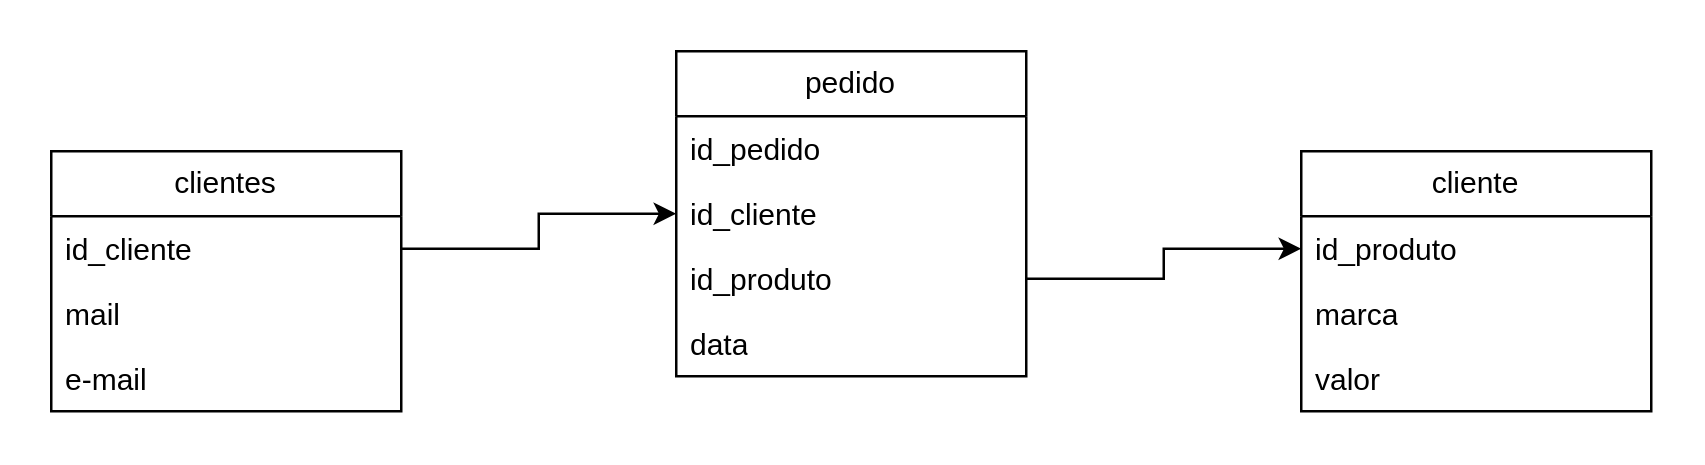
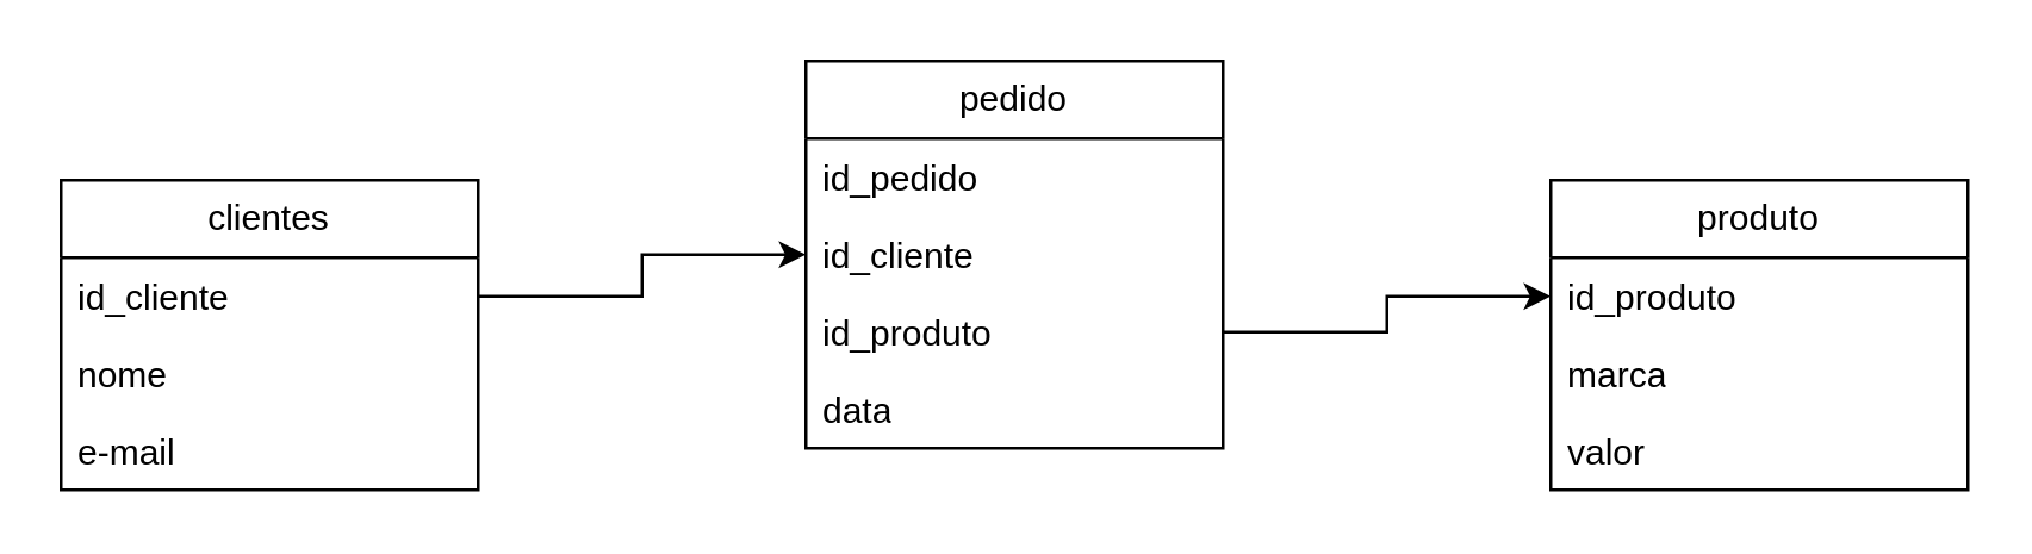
- <mxCell id="11" value="cliente" style="swimlane;fontStyle=0;childLayout=stackLayout;horizontal=1;startSize=26;fillColor=none;horizontalStack=0;resizeParent=1;resizeParentMax=0;resizeLast=0;collapsible=1;marginBottom=0;whiteSpace=wrap;html=1;" vertex="1" parent="1"><mxGeometry x="520" y="60" width="140" height="104" as="geometry" /></mxCell>
+ <mxCell id="11" value="produto" style="swimlane;fontStyle=0;childLayout=stackLayout;horizontal=1;startSize=26;fillColor=none;horizontalStack=0;resizeParent=1;resizeParentMax=0;resizeLast=0;collapsible=1;marginBottom=0;whiteSpace=wrap;html=1;" vertex="1" parent="1"><mxGeometry x="520" y="60" width="140" height="104" as="geometry" /></mxCell>
- <mxCell id="4" value="mail" style="text;strokeColor=none;fillColor=none;align=left;verticalAlign=top;spacingLeft=4;spacingRight=4;overflow=hidden;rotatable=0;points=[[0,0.5],[1,0.5]];portConstraint=eastwest;whiteSpace=wrap;html=1;" vertex="1" parent="2"><mxGeometry y="52" width="140" height="26" as="geometry" /></mxCell>
+ <mxCell id="4" value="nome" style="text;strokeColor=none;fillColor=none;align=left;verticalAlign=top;spacingLeft=4;spacingRight=4;overflow=hidden;rotatable=0;points=[[0,0.5],[1,0.5]];portConstraint=eastwest;whiteSpace=wrap;html=1;" vertex="1" parent="2"><mxGeometry y="52" width="140" height="26" as="geometry" /></mxCell>
